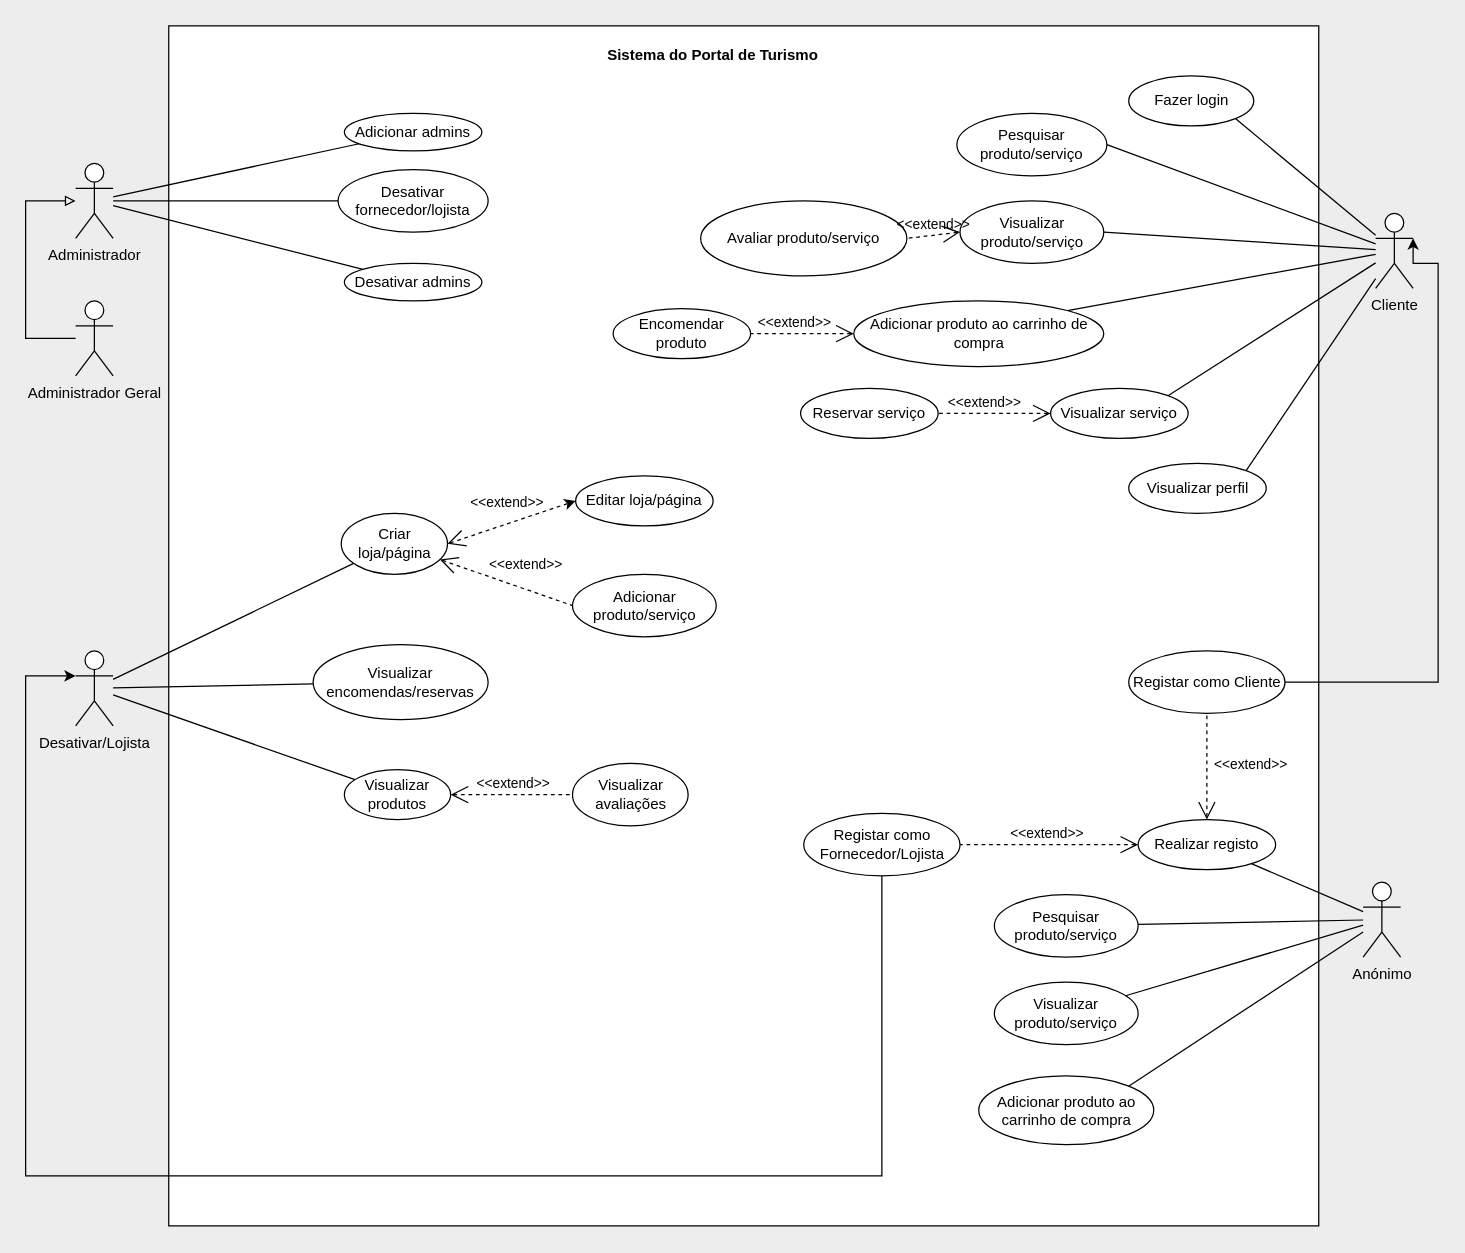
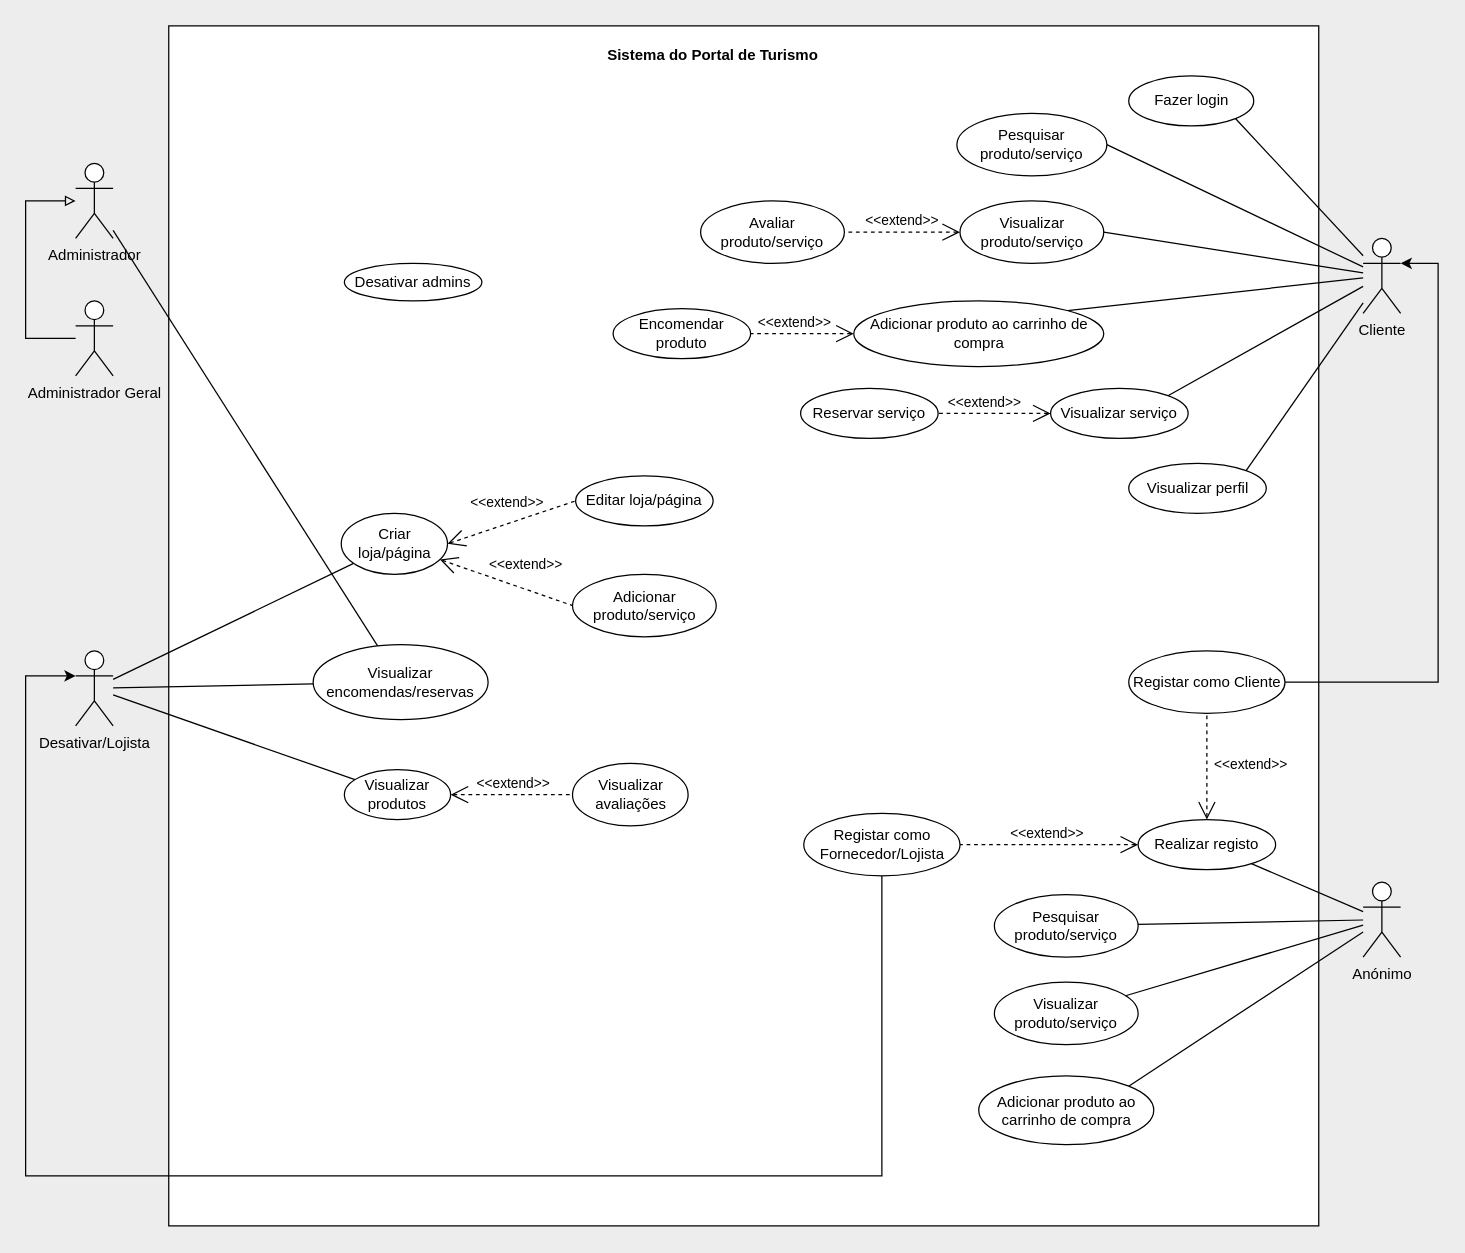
- <mxCell id="8" value="Adicionar admins" style="ellipse;whiteSpace=wrap;html=1;" parent="1" vertex="1"><mxGeometry x="275" y="90" width="110" height="30" as="geometry" /></mxCell>
- <mxCell id="4" style="orthogonalLoop=1;jettySize=auto;html=1;endArrow=none;endFill=0;" parent="1" source="7" target="8" edge="1"><mxGeometry relative="1" as="geometry" /></mxCell>
- <mxCell id="6" style="edgeStyle=none;orthogonalLoop=1;jettySize=auto;html=1;endArrow=none;endFill=0;" parent="1" source="7" target="10" edge="1"><mxGeometry relative="1" as="geometry" /></mxCell>
- <mxCell id="10" value="Desativar fornecedor/lojista" style="ellipse;whiteSpace=wrap;html=1;shadow=0;" parent="1" vertex="1"><mxGeometry x="270" y="135" width="120" height="50" as="geometry" /></mxCell>
- <mxCell id="5" style="edgeStyle=none;orthogonalLoop=1;jettySize=auto;html=1;endArrow=none;endFill=0;" parent="1" source="7" target="9" edge="1"><mxGeometry relative="1" as="geometry" /></mxCell>
+ <mxCell id="5" style="edgeStyle=none;orthogonalLoop=1;jettySize=auto;html=1;endArrow=none;endFill=0;" parent="1" source="7" target="18" edge="1"><mxGeometry relative="1" as="geometry" /></mxCell>
- <mxCell id="32" value="Avaliar produto/serviço" style="ellipse;whiteSpace=wrap;html=1;" parent="1" vertex="1"><mxGeometry x="560" y="160" width="165" height="60" as="geometry" /></mxCell>
+ <mxCell id="32" value="Avaliar produto/serviço" style="ellipse;whiteSpace=wrap;html=1;" parent="1" vertex="1"><mxGeometry x="560" y="160" width="115" height="50" as="geometry" /></mxCell>
- <mxCell id="27" value="Cliente" style="shape=umlActor;verticalLabelPosition=bottom;verticalAlign=top;html=1;" parent="1" vertex="1"><mxGeometry x="1100" y="170" width="30" height="60" as="geometry" /></mxCell>
+ <mxCell id="27" value="Cliente" style="shape=umlActor;verticalLabelPosition=bottom;verticalAlign=top;html=1;" parent="1" vertex="1"><mxGeometry x="1090" y="190" width="30" height="60" as="geometry" /></mxCell>
- <mxCell id="43" value="&amp;lt;&amp;lt;extend&amp;gt;&amp;gt;" style="edgeStyle=none;html=1;startArrow=open;endArrow=classic;startSize=12;verticalAlign=bottom;dashed=1;labelBackgroundColor=none;exitX=1;exitY=0.5;exitDx=0;exitDy=0;entryX=0;entryY=0.5;entryDx=0;entryDy=0;" parent="1" source="16" target="19" edge="1"><mxGeometry x="-0.025" y="8" width="160" relative="1" as="geometry"><mxPoint x="440" y="410" as="sourcePoint" /><mxPoint x="600" y="410" as="targetPoint" /><mxPoint as="offset" /></mxGeometry></mxCell>
+ <mxCell id="43" value="&amp;lt;&amp;lt;extend&amp;gt;&amp;gt;" style="edgeStyle=none;html=1;startArrow=open;endArrow=none;startSize=12;verticalAlign=bottom;dashed=1;labelBackgroundColor=none;exitX=1;exitY=0.5;exitDx=0;exitDy=0;entryX=0;entryY=0.5;entryDx=0;entryDy=0;" parent="1" source="16" target="19" edge="1"><mxGeometry x="-0.025" y="8" width="160" relative="1" as="geometry"><mxPoint x="440" y="410" as="sourcePoint" /><mxPoint x="600" y="410" as="targetPoint" /><mxPoint as="offset" /></mxGeometry></mxCell>
